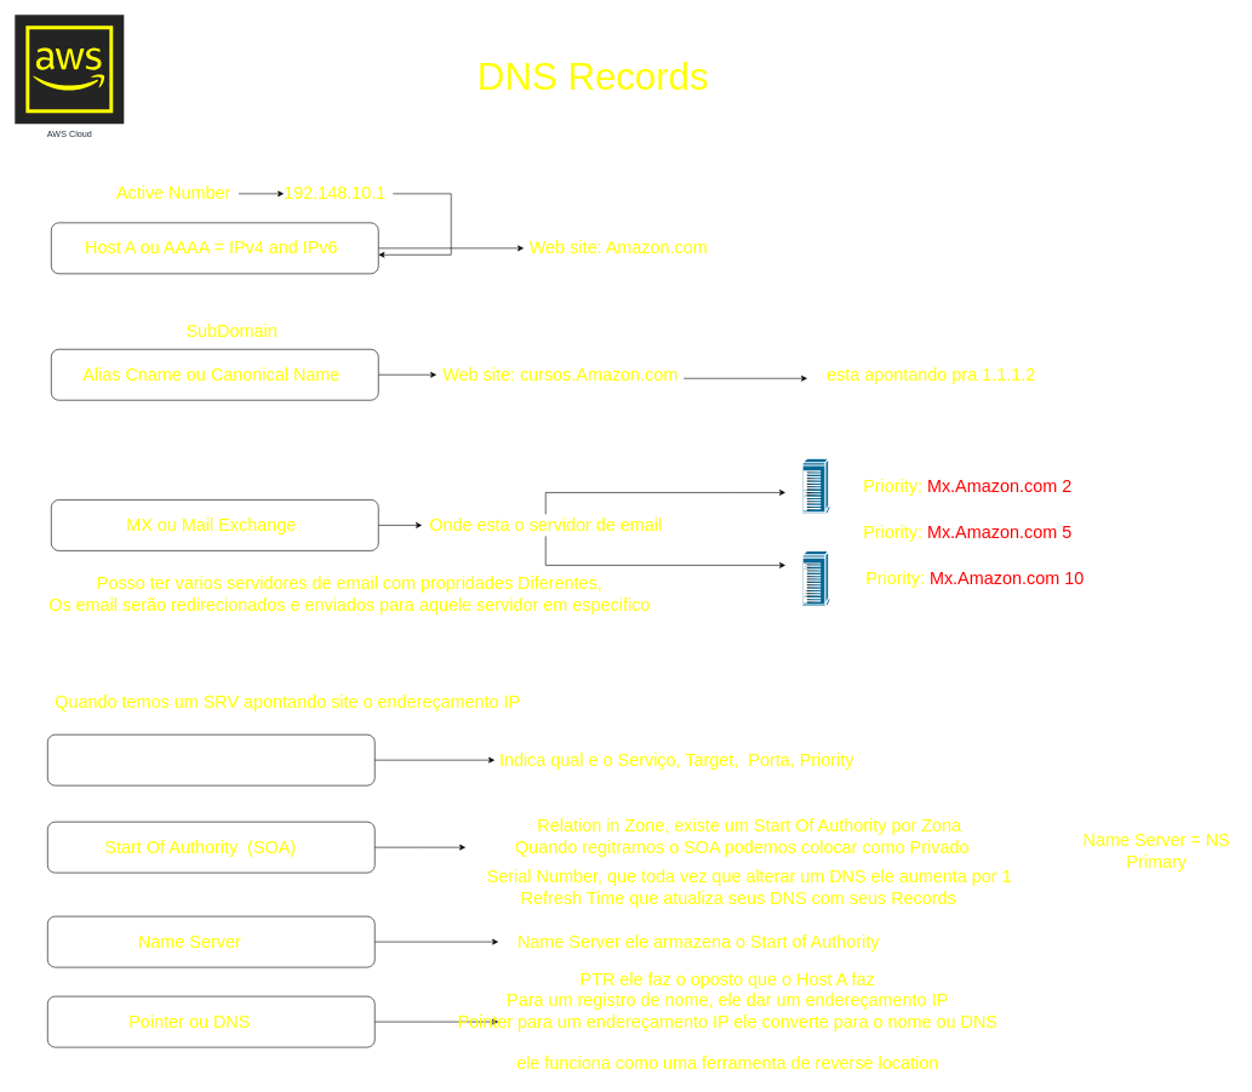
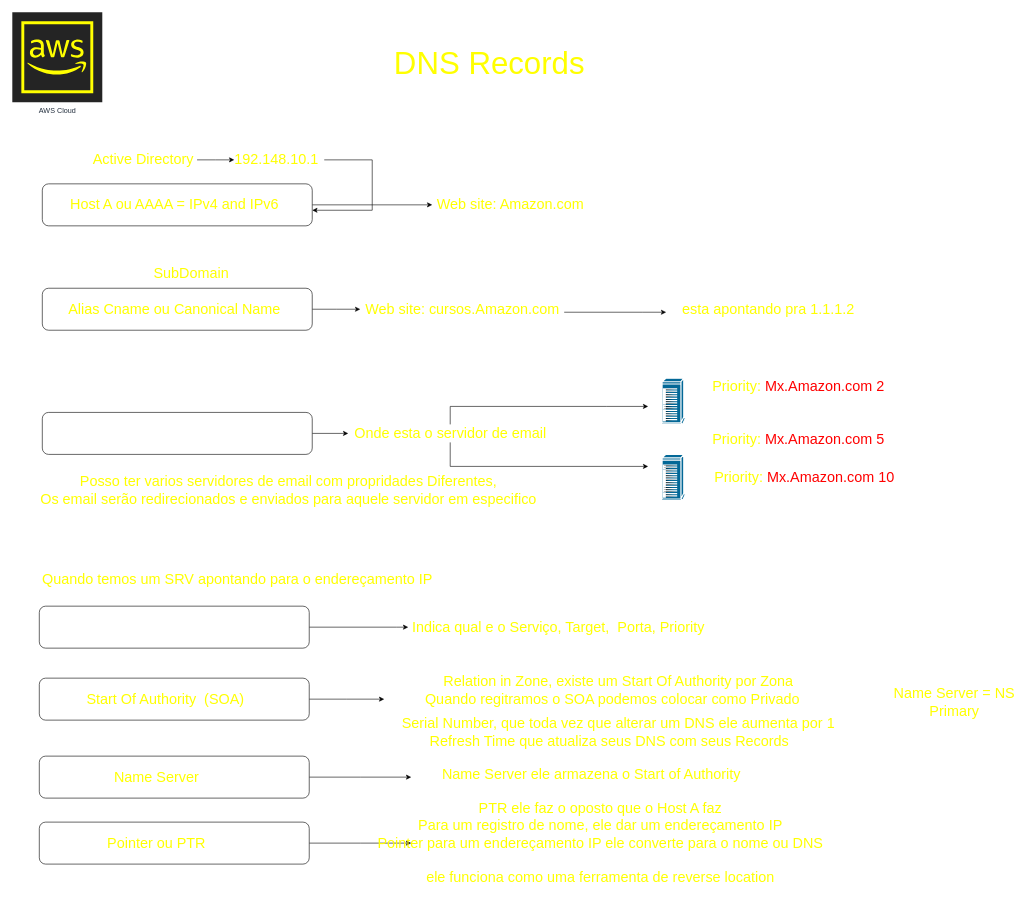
- <mxCell id="20" value="Active Number" style="text;html=1;align=center;verticalAlign=middle;resizable=0;points=[];autosize=1;strokeColor=none;fillColor=none;fontSize=24;fontColor=#FFFF00;" parent="1" vertex="1"><mxGeometry x="148" y="251" width="180" height="30" as="geometry" /></mxCell>
+ <mxCell id="20" value="Active Directory" style="text;html=1;align=center;verticalAlign=middle;resizable=0;points=[];autosize=1;strokeColor=none;fillColor=none;fontSize=24;fontColor=#FFFF00;" parent="1" vertex="1"><mxGeometry x="148" y="251" width="180" height="30" as="geometry" /></mxCell>
- <mxCell id="34" value="&lt;font color=&quot;#ffff00&quot;&gt;Priority:&lt;/font&gt; Mx.Amazon.com 2" style="text;html=1;align=center;verticalAlign=middle;resizable=0;points=[];autosize=1;fontSize=24;fontColor=#FF0000;" parent="1" vertex="1"><mxGeometry x="1180" y="653.5" width="300" height="30" as="geometry" /></mxCell>
+ <mxCell id="34" value="&lt;font color=&quot;#ffff00&quot;&gt;Priority:&lt;/font&gt; Mx.Amazon.com 2" style="text;html=1;align=center;verticalAlign=middle;resizable=0;points=[];autosize=1;fontSize=24;fontColor=#FF0000;" parent="1" vertex="1"><mxGeometry x="1180" y="628.5" width="300" height="30" as="geometry" /></mxCell>
- <mxCell id="17" value="MX ou Mail Exchange" style="text;html=1;align=center;verticalAlign=middle;resizable=0;points=[];autosize=1;strokeColor=none;fillColor=none;fontSize=24;fontColor=#FFFF00;" parent="1" vertex="1"><mxGeometry x="165" y="707" width="250" height="30" as="geometry" /></mxCell>
- <mxCell id="38" value="Quando temos um SRV apontando site o endereçamento IP" style="text;html=1;align=center;verticalAlign=middle;resizable=0;points=[];autosize=1;strokeColor=none;fillColor=none;fontSize=24;fontColor=#FFFF00;" parent="1" vertex="1"><mxGeometry x="60" y="950" width="670" height="30" as="geometry" /></mxCell>
+ <mxCell id="38" value="Quando temos um SRV apontando para o endereçamento IP" style="text;html=1;align=center;verticalAlign=middle;resizable=0;points=[];autosize=1;strokeColor=none;fillColor=none;fontSize=24;fontColor=#FFFF00;" parent="1" vertex="1"><mxGeometry x="60" y="950" width="670" height="30" as="geometry" /></mxCell>
- <mxCell id="47" value="Name Server ele armazena o Start of Authority" style="text;html=1;align=center;verticalAlign=middle;resizable=0;points=[];autosize=1;strokeColor=none;fillColor=none;fontSize=24;fontColor=#FFFF00;" vertex="1" parent="1"><mxGeometry x="705" y="1280" width="510" height="30" as="geometry" /></mxCell>
+ <mxCell id="47" value="Name Server ele armazena o Start of Authority" style="text;html=1;align=center;verticalAlign=middle;resizable=0;points=[];autosize=1;strokeColor=none;fillColor=none;fontSize=24;fontColor=#FFFF00;" vertex="1" parent="1"><mxGeometry x="730" y="1275" width="510" height="30" as="geometry" /></mxCell>
- <mxCell id="50" value="Pointer ou DNS" style="text;html=1;align=center;verticalAlign=middle;resizable=0;points=[];autosize=1;strokeColor=none;fillColor=none;fontSize=24;fontColor=#FFFF00;" vertex="1" parent="1"><mxGeometry x="170" y="1390" width="180" height="30" as="geometry" /></mxCell>
+ <mxCell id="50" value="Pointer ou PTR" style="text;html=1;align=center;verticalAlign=middle;resizable=0;points=[];autosize=1;strokeColor=none;fillColor=none;fontSize=24;fontColor=#FFFF00;" vertex="1" parent="1"><mxGeometry x="170" y="1390" width="180" height="30" as="geometry" /></mxCell>
